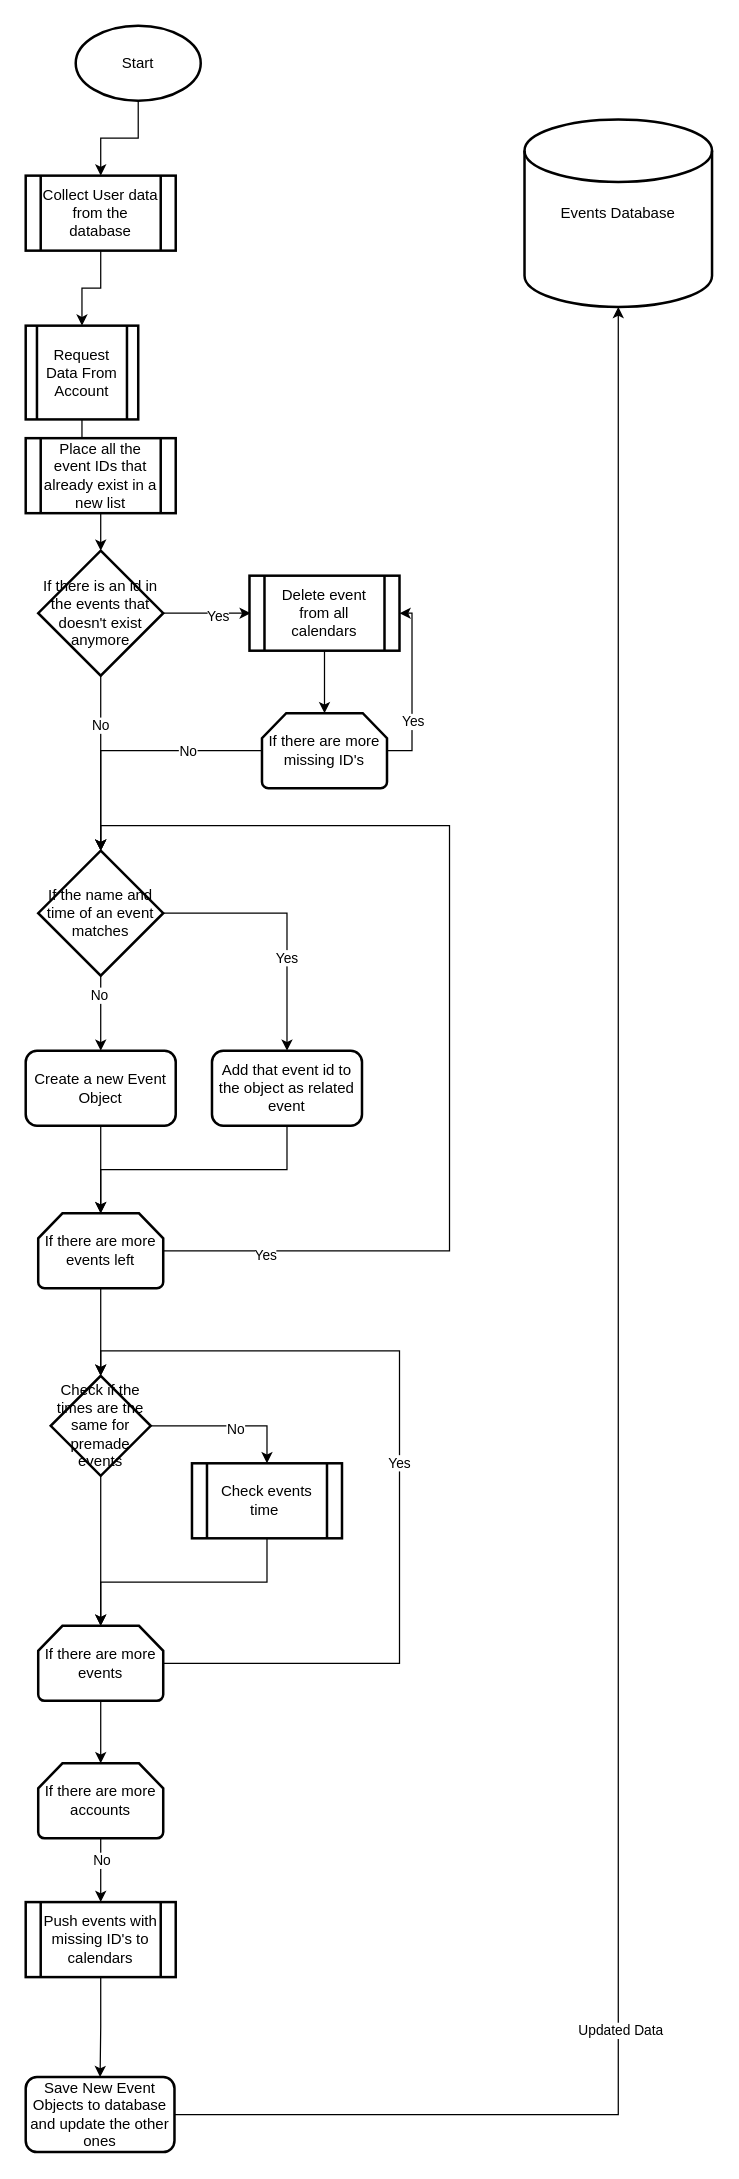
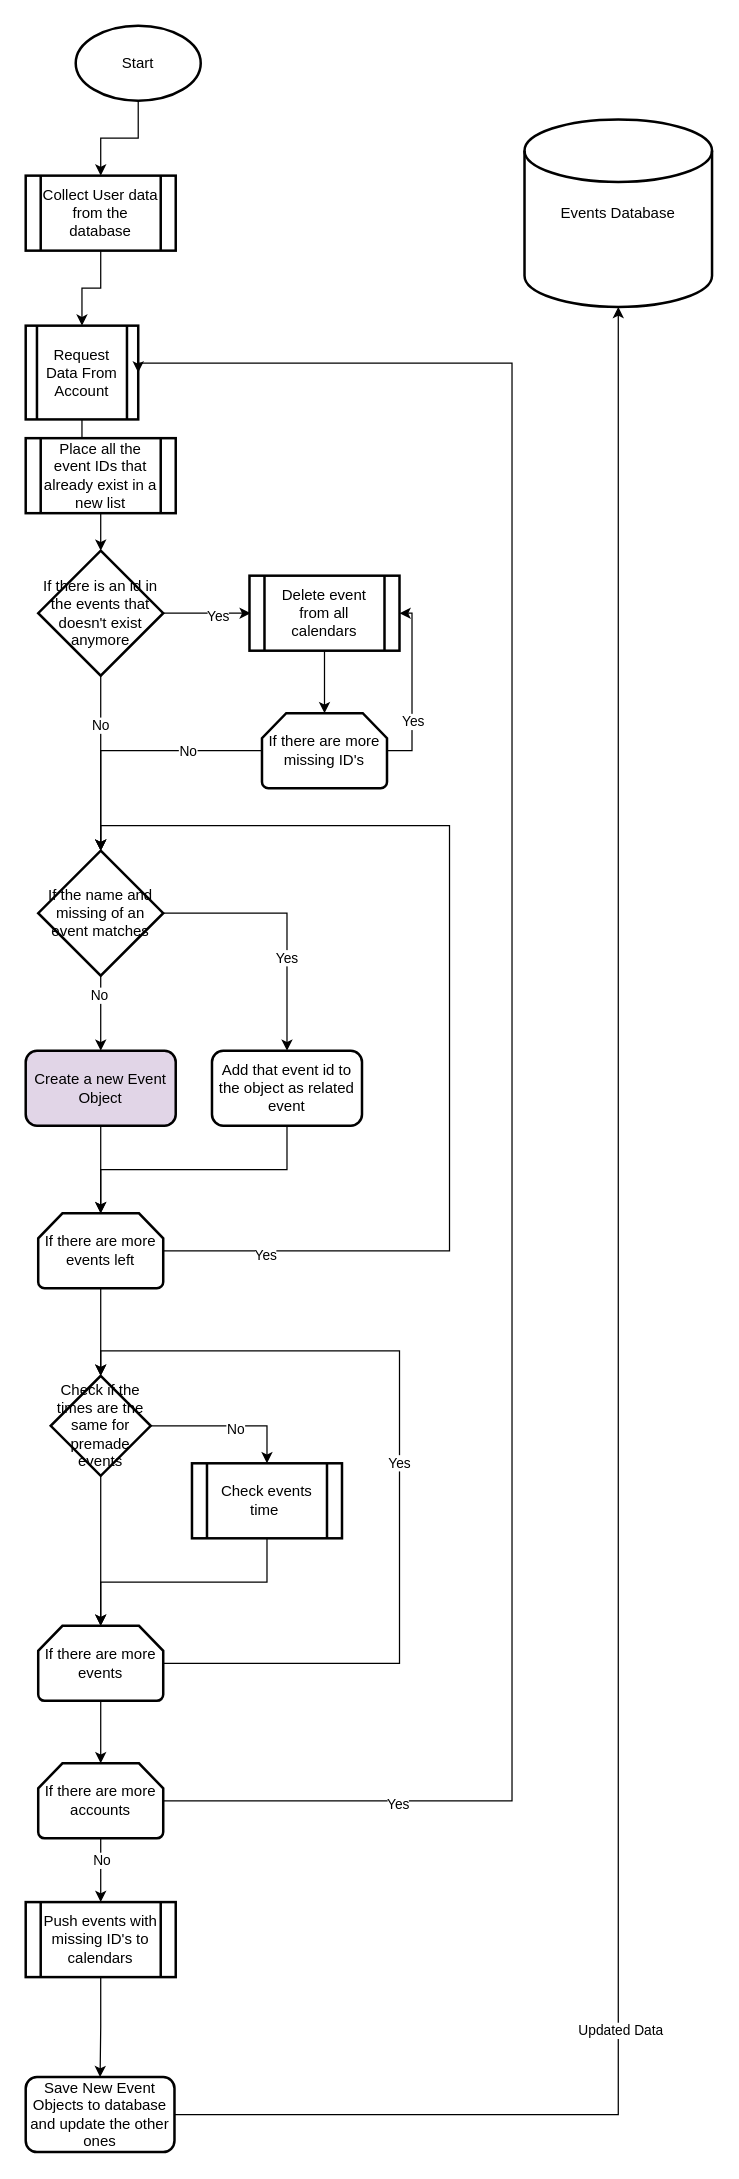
- <mxCell id="25" value="If the name and time of an event matches" style="strokeWidth=2;html=1;shape=mxgraph.flowchart.decision;whiteSpace=wrap;" vertex="1" parent="1"><mxGeometry x="30" y="680" width="100" height="100" as="geometry" /></mxCell>
+ <mxCell id="25" value="If the name and missing of an event matches" style="strokeWidth=2;html=1;shape=mxgraph.flowchart.decision;whiteSpace=wrap;" vertex="1" parent="1"><mxGeometry x="30" y="680" width="100" height="100" as="geometry" /></mxCell>
+ <mxCell id="48" style="edgeStyle=orthogonalEdgeStyle;rounded=0;orthogonalLoop=1;jettySize=auto;html=1;exitX=1;exitY=0.5;exitDx=0;exitDy=0;exitPerimeter=0;entryX=1;entryY=0.5;entryDx=0;entryDy=0;" edge="1" parent="1" source="52" target="5"><mxGeometry relative="1" as="geometry"><Array as="points"><mxPoint x="409" y="1440" /><mxPoint x="409" y="290" /></Array></mxGeometry></mxCell>
+ <mxCell id="49" value="Yes" style="edgeLabel;html=1;align=center;verticalAlign=middle;resizable=0;points=[];" vertex="1" connectable="0" parent="48"><mxGeometry x="-0.784" y="-2" relative="1" as="geometry"><mxPoint as="offset" /></mxGeometry></mxCell>
- <mxCell id="9" value="Create a new Event Object" style="rounded=1;whiteSpace=wrap;html=1;strokeWidth=2;" vertex="1" parent="1"><mxGeometry x="20" y="840" width="120" height="60" as="geometry" /></mxCell>
+ <mxCell id="9" value="Create a new Event Object" style="rounded=1;whiteSpace=wrap;html=1;strokeWidth=2;fillColor=#e1d5e7;" vertex="1" parent="1"><mxGeometry x="20" y="840" width="120" height="60" as="geometry" /></mxCell>
